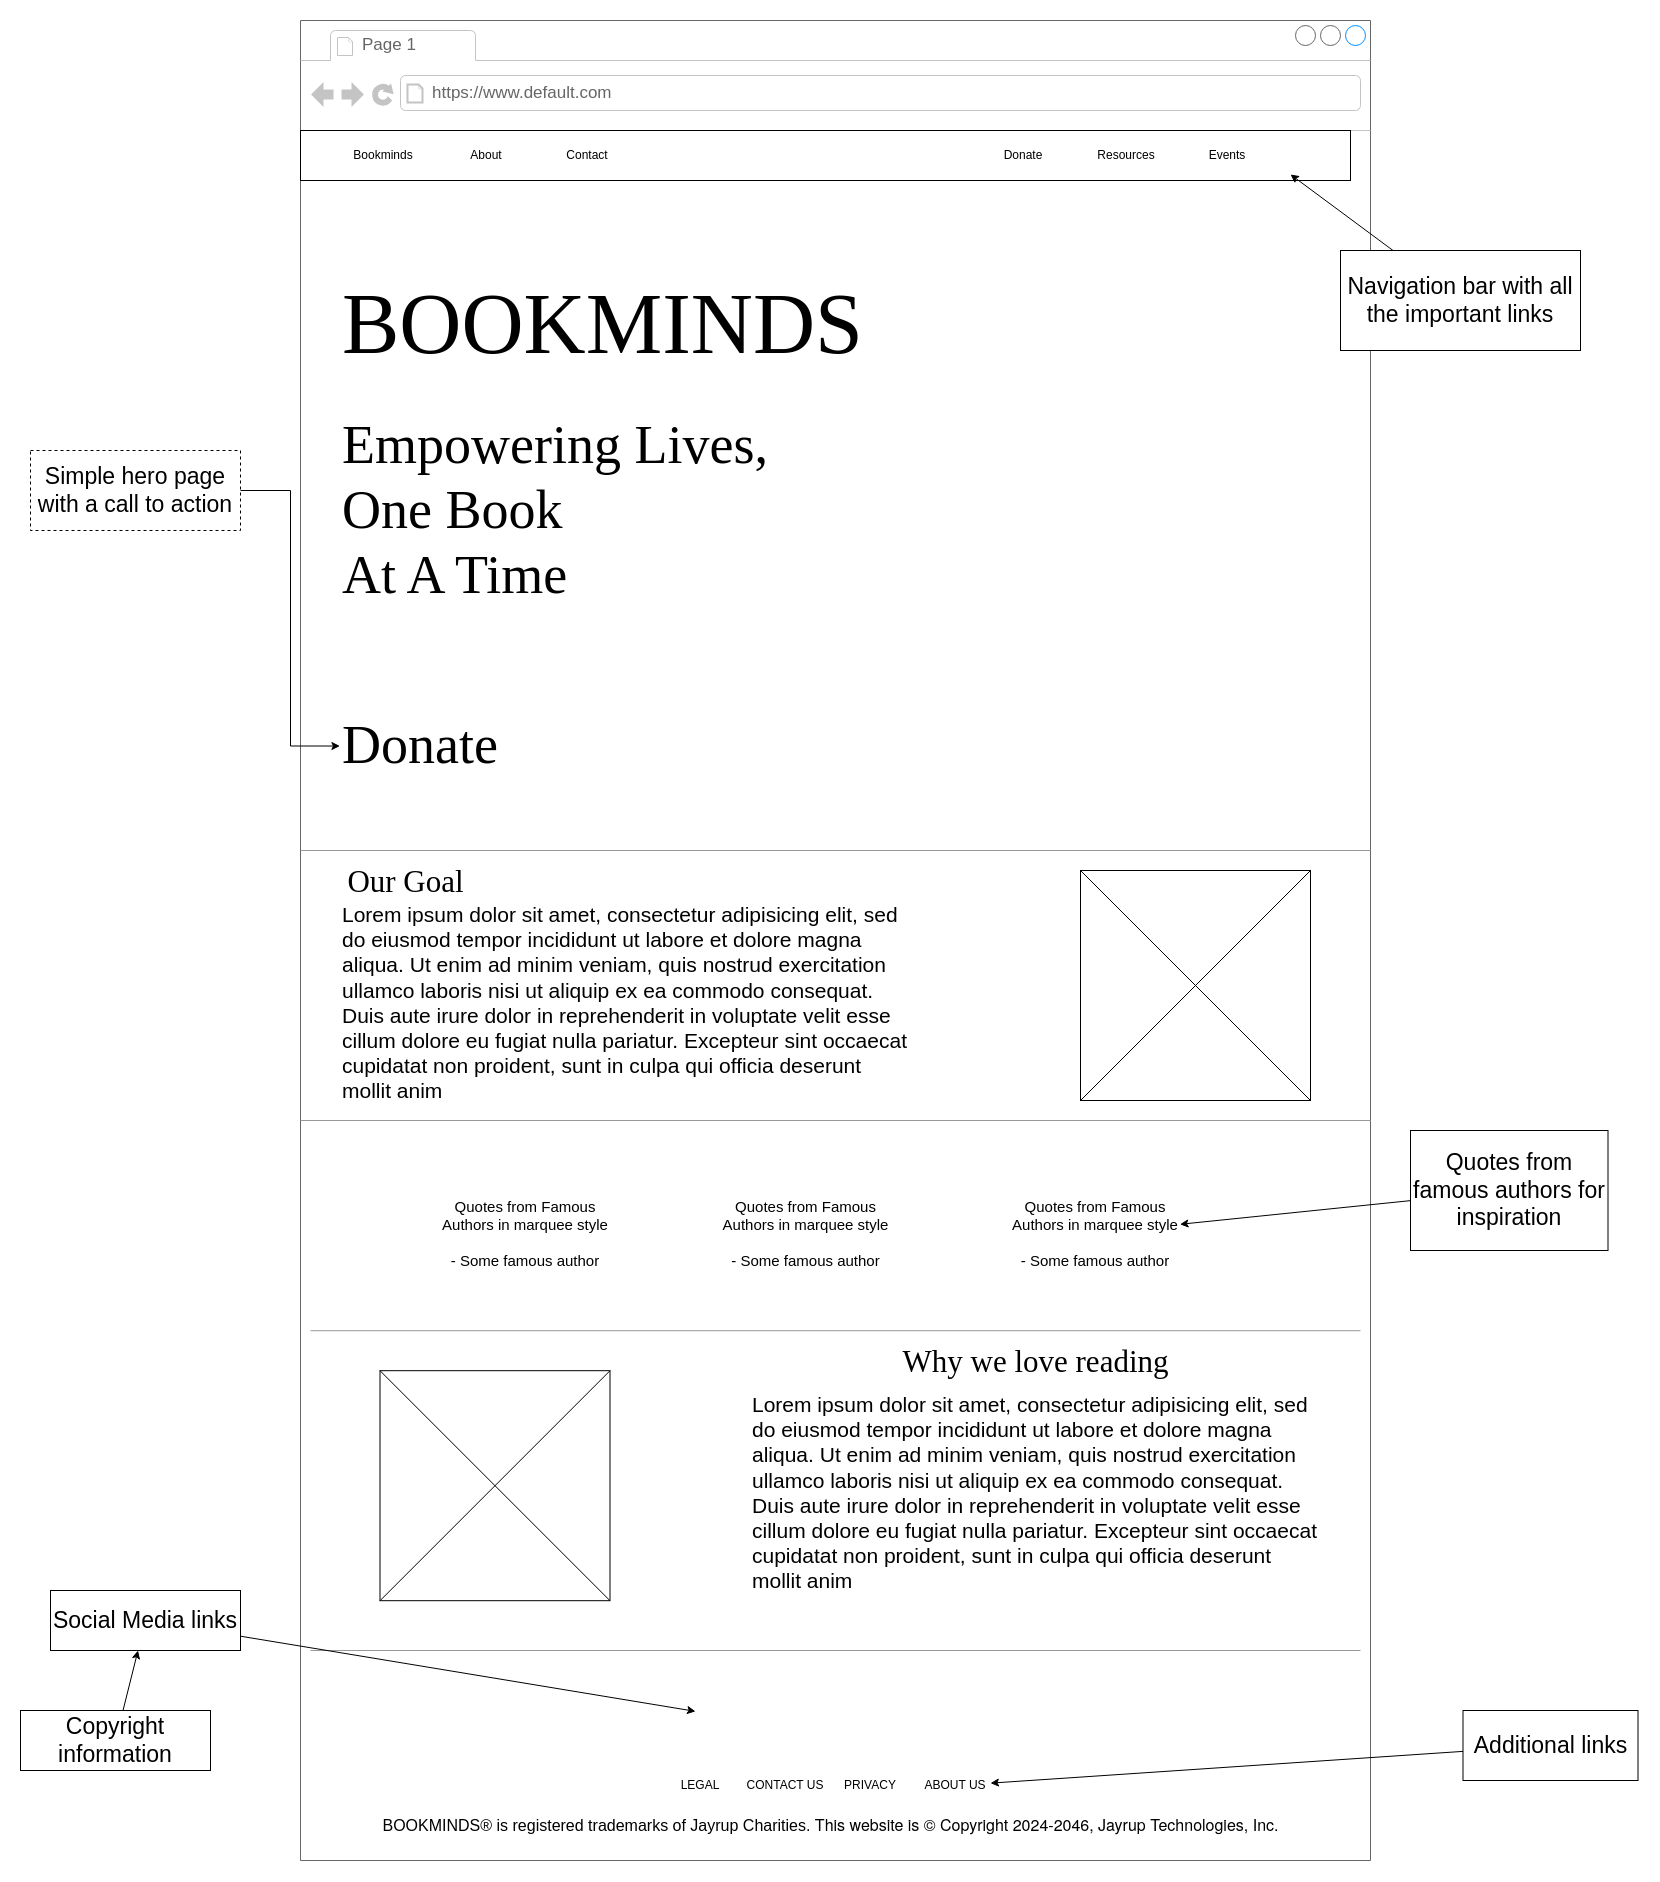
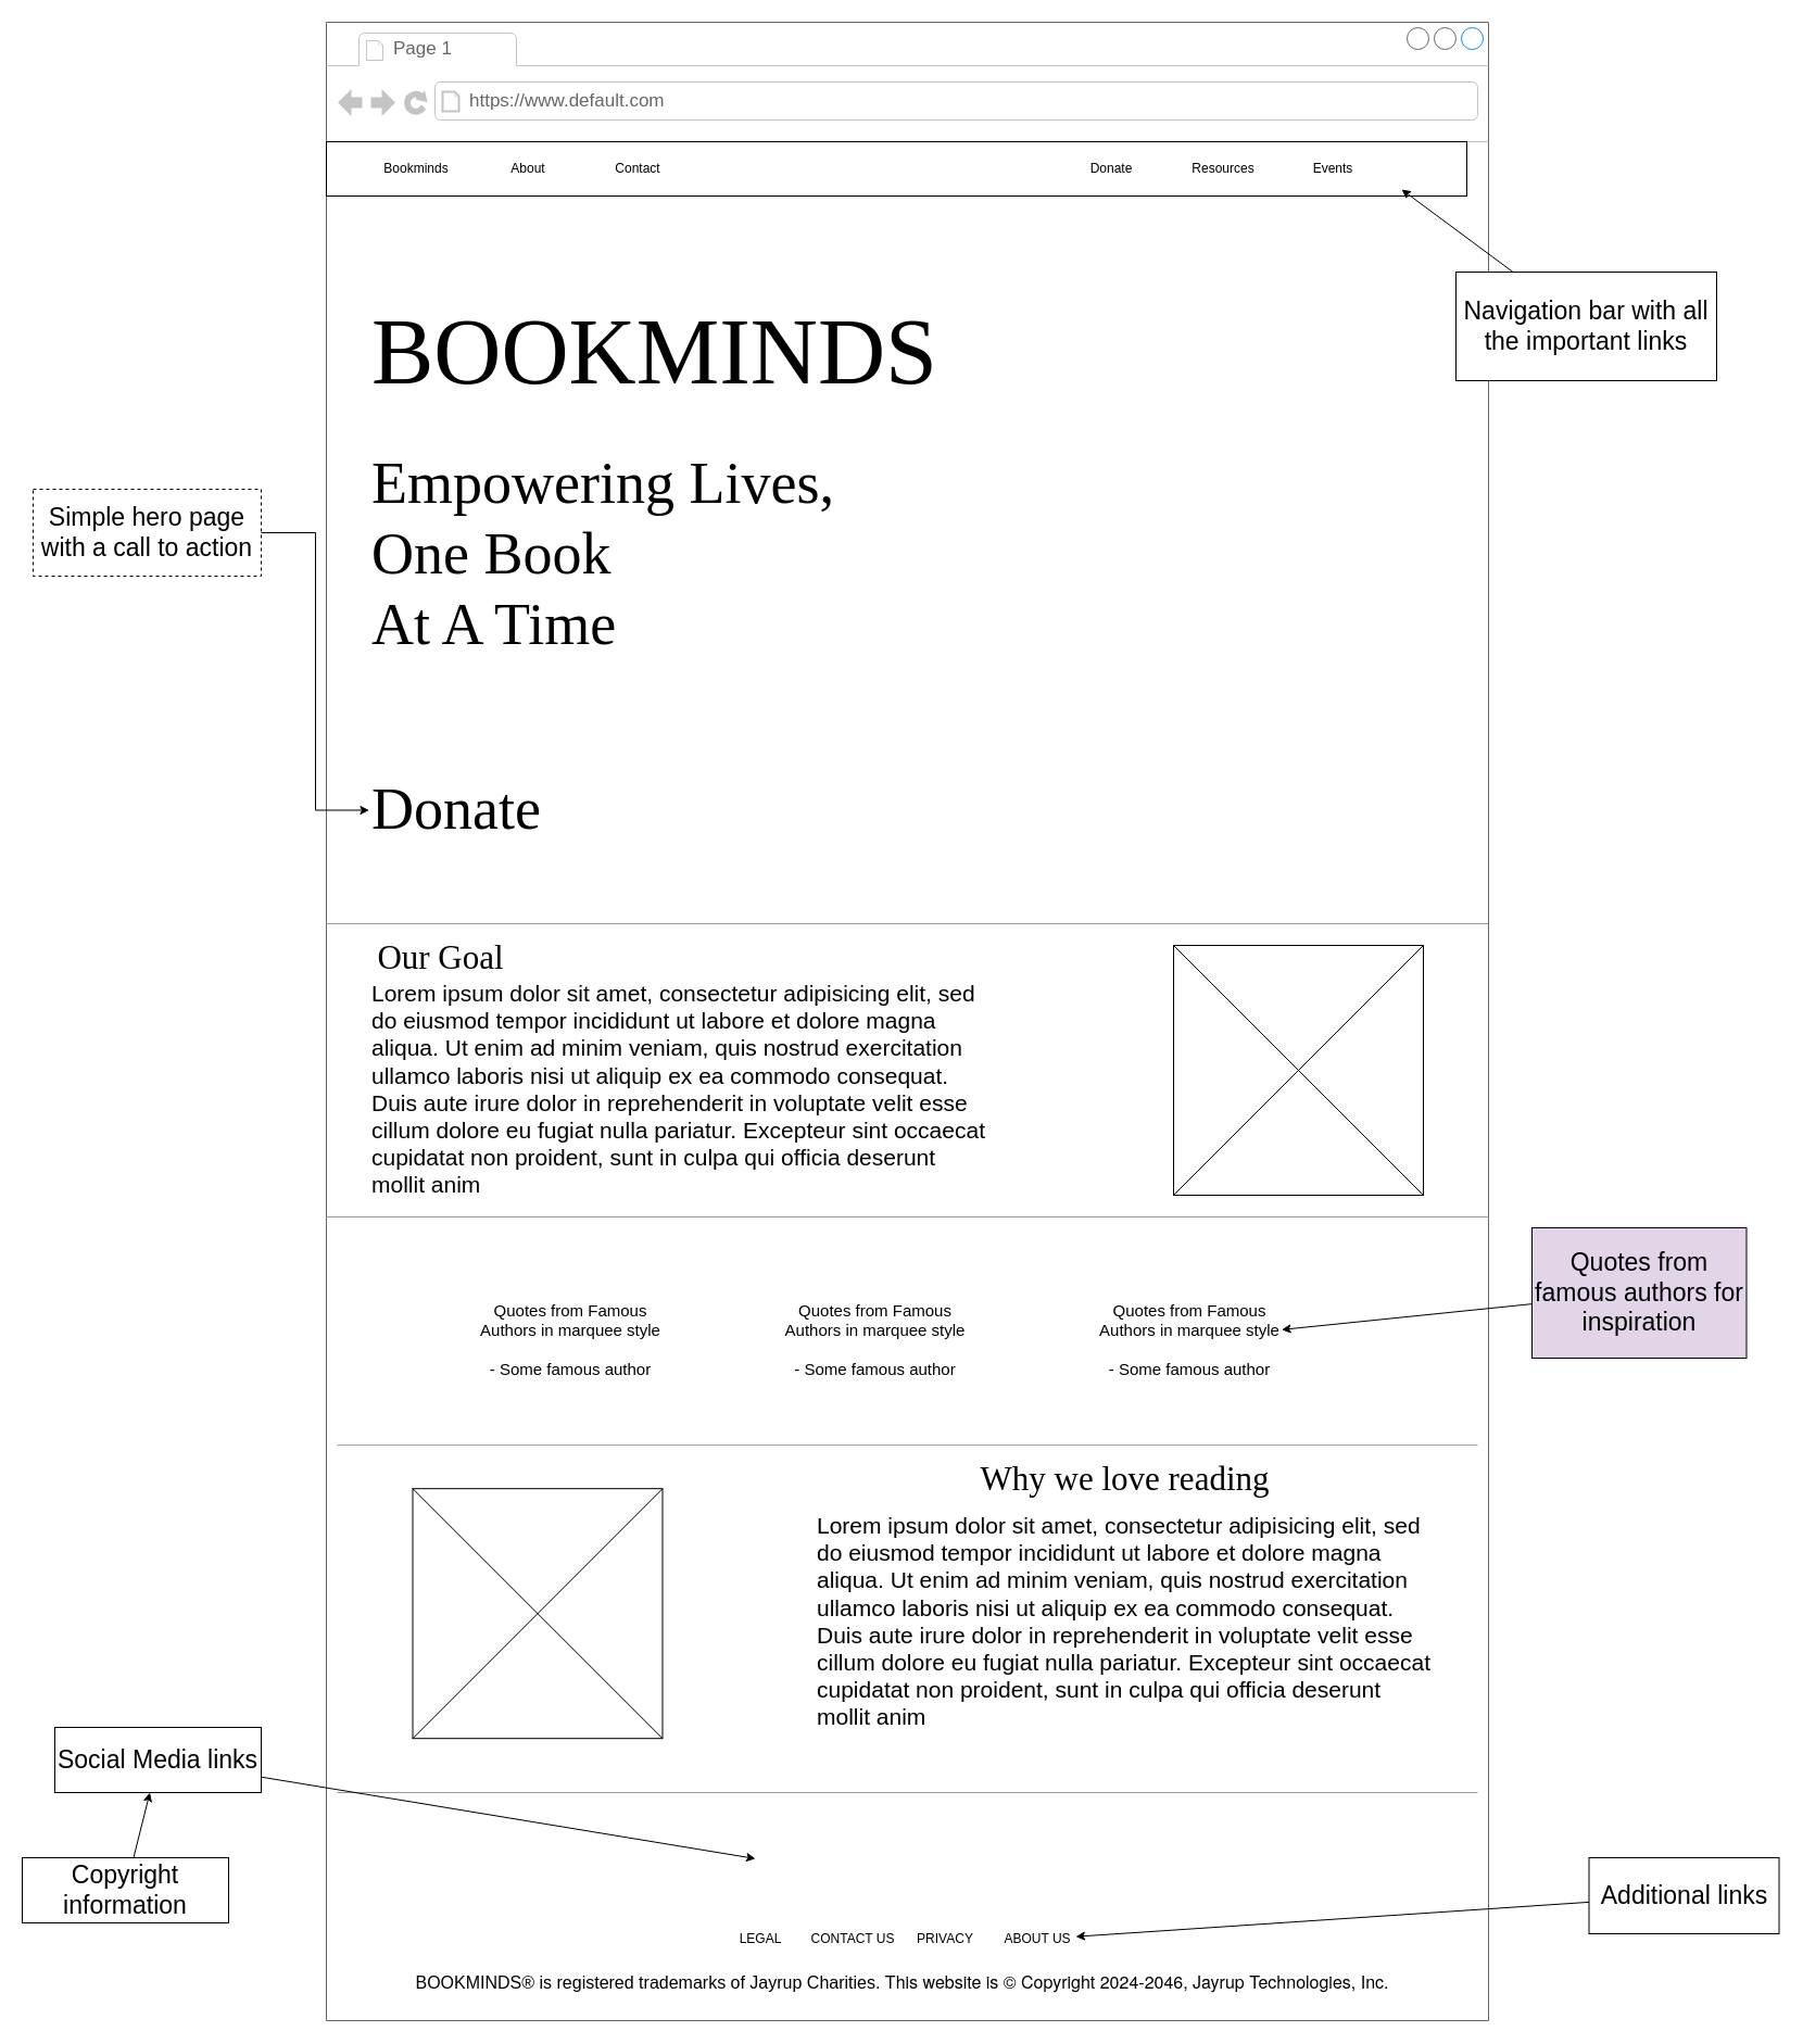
- <mxCell id="49" value="Quotes from famous authors for inspiration" style="rounded=0;whiteSpace=wrap;html=1;fontSize=23;" vertex="1" parent="1"><mxGeometry x="1410" y="1130" width="197.5" height="120" as="geometry" /></mxCell>
+ <mxCell id="49" value="Quotes from famous authors for inspiration" style="rounded=0;whiteSpace=wrap;html=1;fontSize=23;fillColor=#e1d5e7;" vertex="1" parent="1"><mxGeometry x="1410" y="1130" width="197.5" height="120" as="geometry" /></mxCell>
